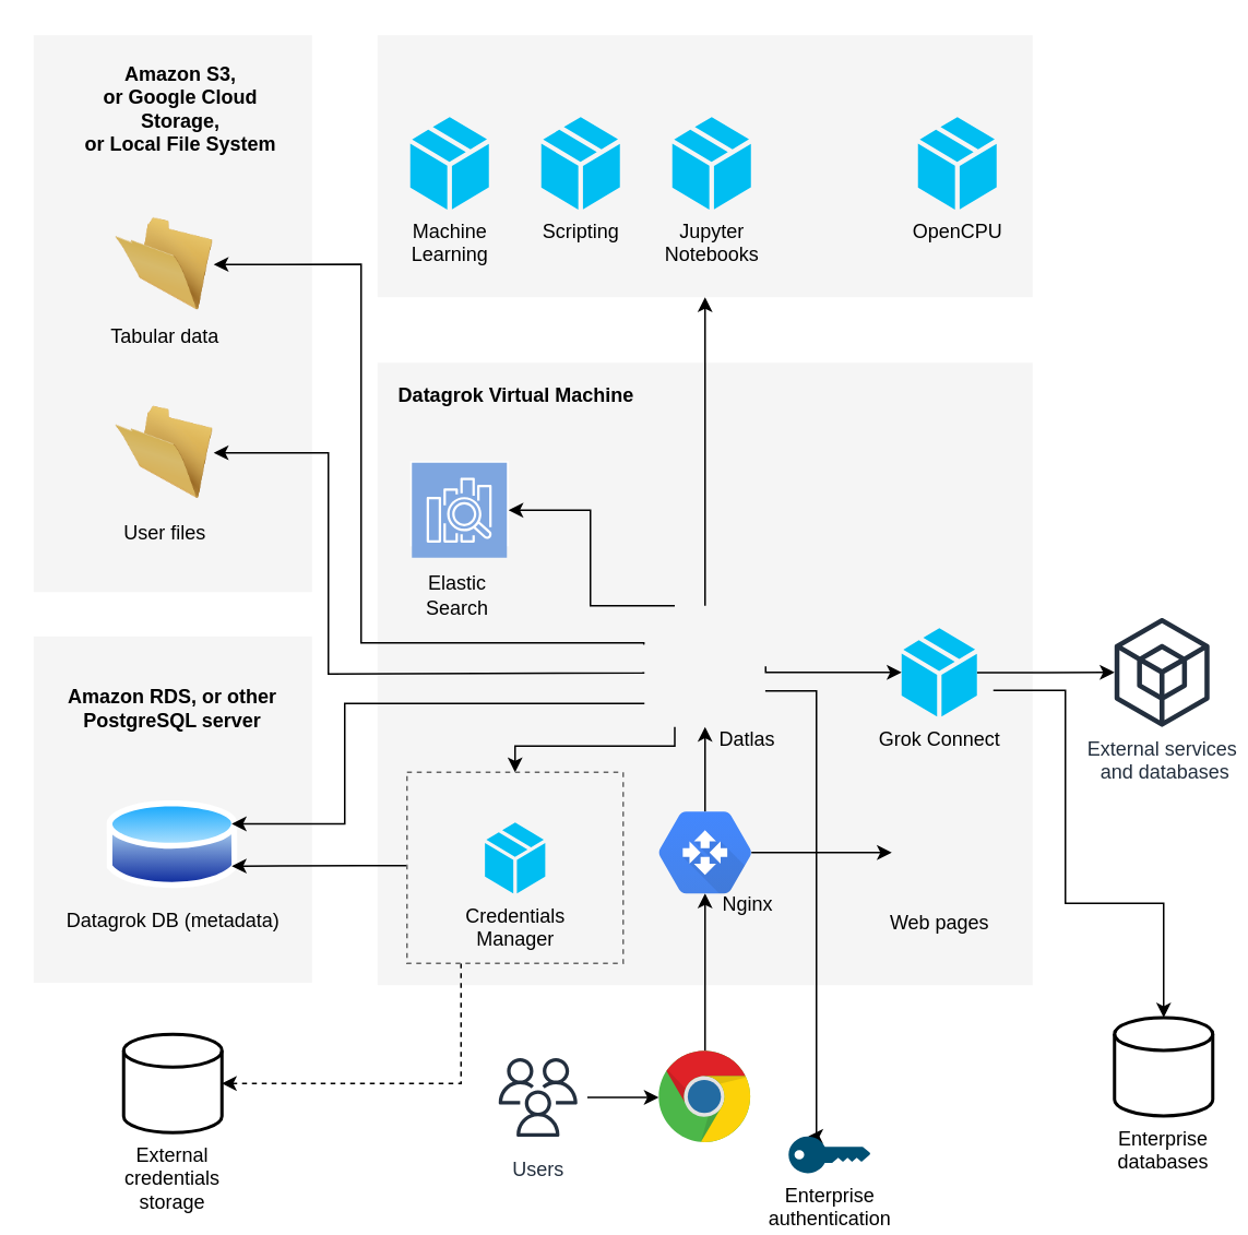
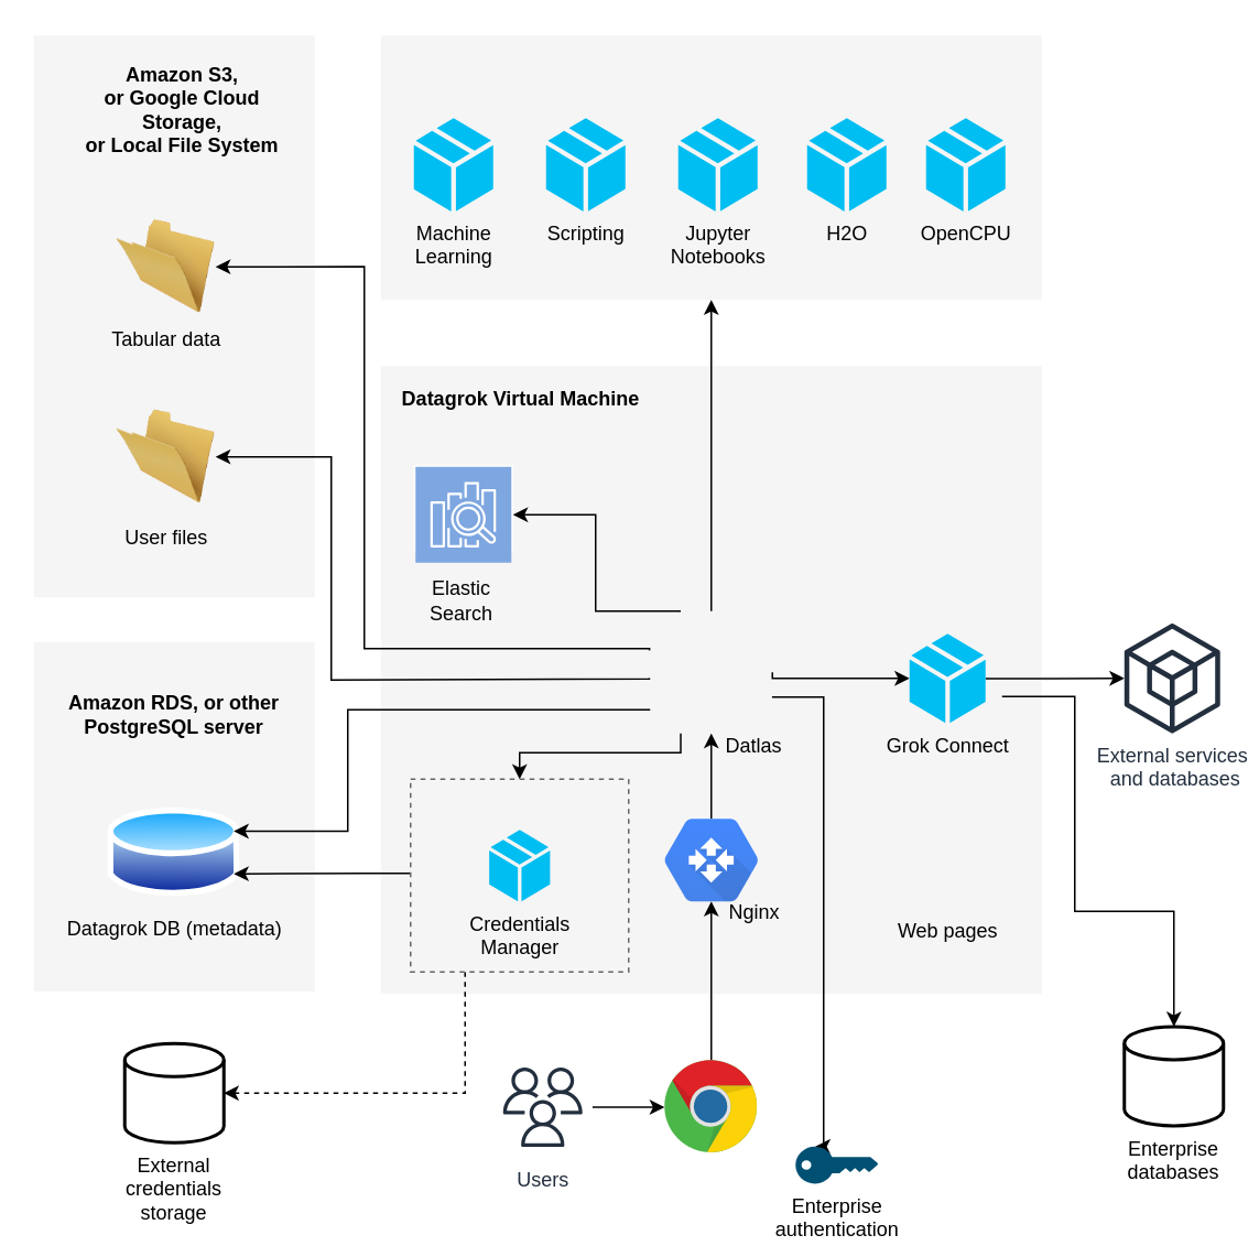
+ <mxCell id="10" value="H2O" style="verticalLabelPosition=bottom;html=1;verticalAlign=top;align=center;strokeColor=none;fillColor=#00BEF2;shape=mxgraph.azure.cloud_service_package_file;labelBackgroundColor=none;" vertex="1" parent="1"><mxGeometry x="488" y="70.97" width="48" height="56.47" as="geometry" /></mxCell>
- <mxCell id="12" style="edgeStyle=orthogonalEdgeStyle;rounded=0;orthogonalLoop=1;jettySize=auto;html=1;" edge="1" parent="1" source="35" target="15"><mxGeometry relative="1" as="geometry" /></mxCell>
